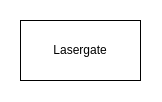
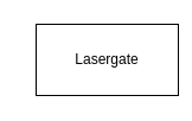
- <mxCell id="2" value="Lasergate" style="rounded=0;whiteSpace=wrap;html=1;" vertex="1" parent="1"><mxGeometry x="20" y="20" width="120" height="60" as="geometry" /></mxCell>
+ <mxCell id="2" value="Lasergate" style="rounded=0;whiteSpace=wrap;html=1;" vertex="1" parent="1"><mxGeometry x="30" y="20" width="120" height="60" as="geometry" /></mxCell>
